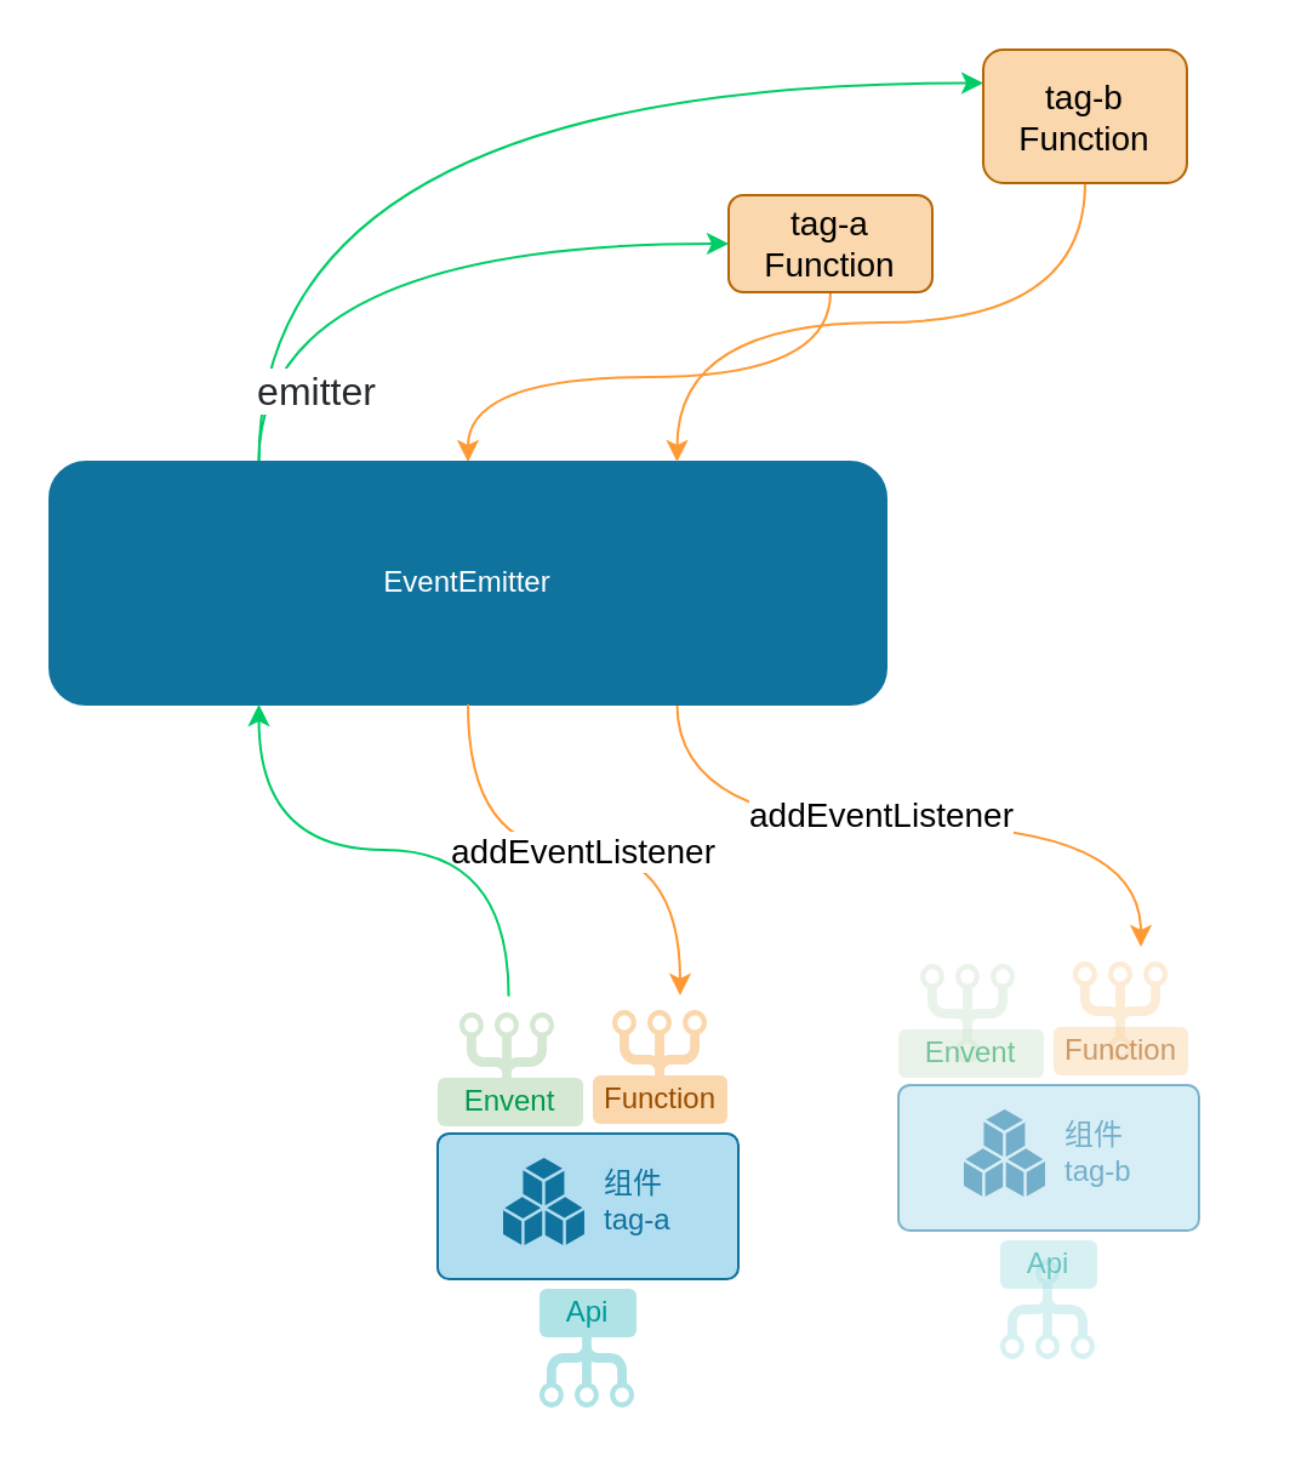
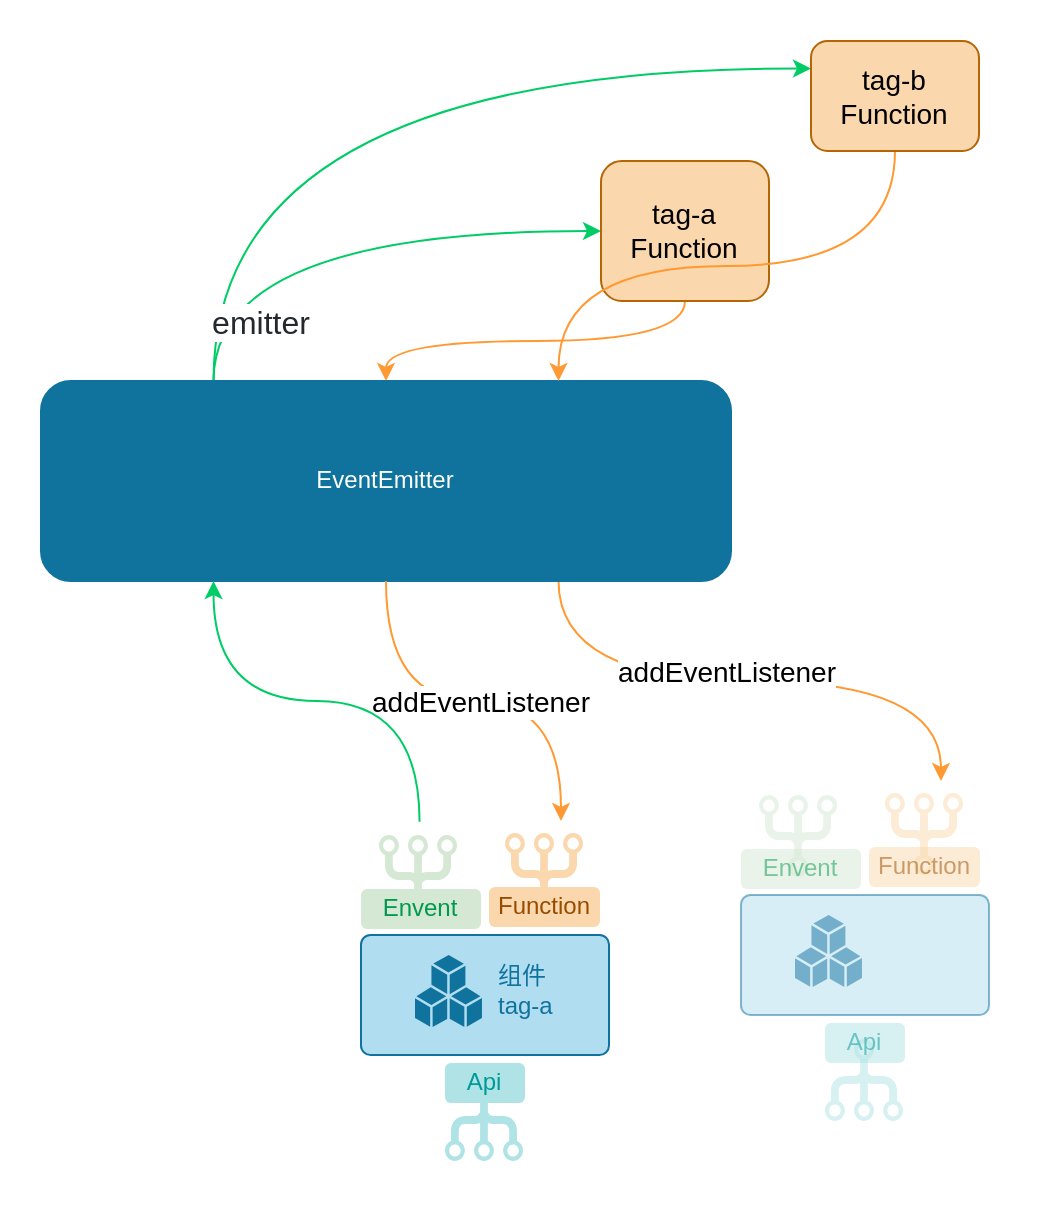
- <mxCell id="12" value="&lt;span&gt;tag-a&lt;br&gt;Function&lt;br&gt;&lt;/span&gt;" style="rounded=1;whiteSpace=wrap;html=1;fontSize=14;strokeColor=#b46504;strokeWidth=1;fillColor=#fad7ac;align=center;" vertex="1" parent="1"><mxGeometry x="300" y="80" width="84" height="40" as="geometry" /></mxCell>
+ <mxCell id="12" value="&lt;span&gt;tag-a&lt;br&gt;Function&lt;br&gt;&lt;/span&gt;" style="rounded=1;whiteSpace=wrap;html=1;fontSize=14;strokeColor=#b46504;strokeWidth=1;fillColor=#fad7ac;align=center;" vertex="1" parent="1"><mxGeometry x="300" y="80" width="84" height="70" as="geometry" /></mxCell>
- <mxCell id="32" value="组件&lt;br&gt;tag-b" style="text;html=1;strokeColor=none;fillColor=none;align=left;verticalAlign=middle;whiteSpace=wrap;rounded=0;fontColor=#10739E;opacity=50;textOpacity=50;" vertex="1" parent="28"><mxGeometry x="87.48" y="70" width="42.52" height="30" as="geometry" /></mxCell>
